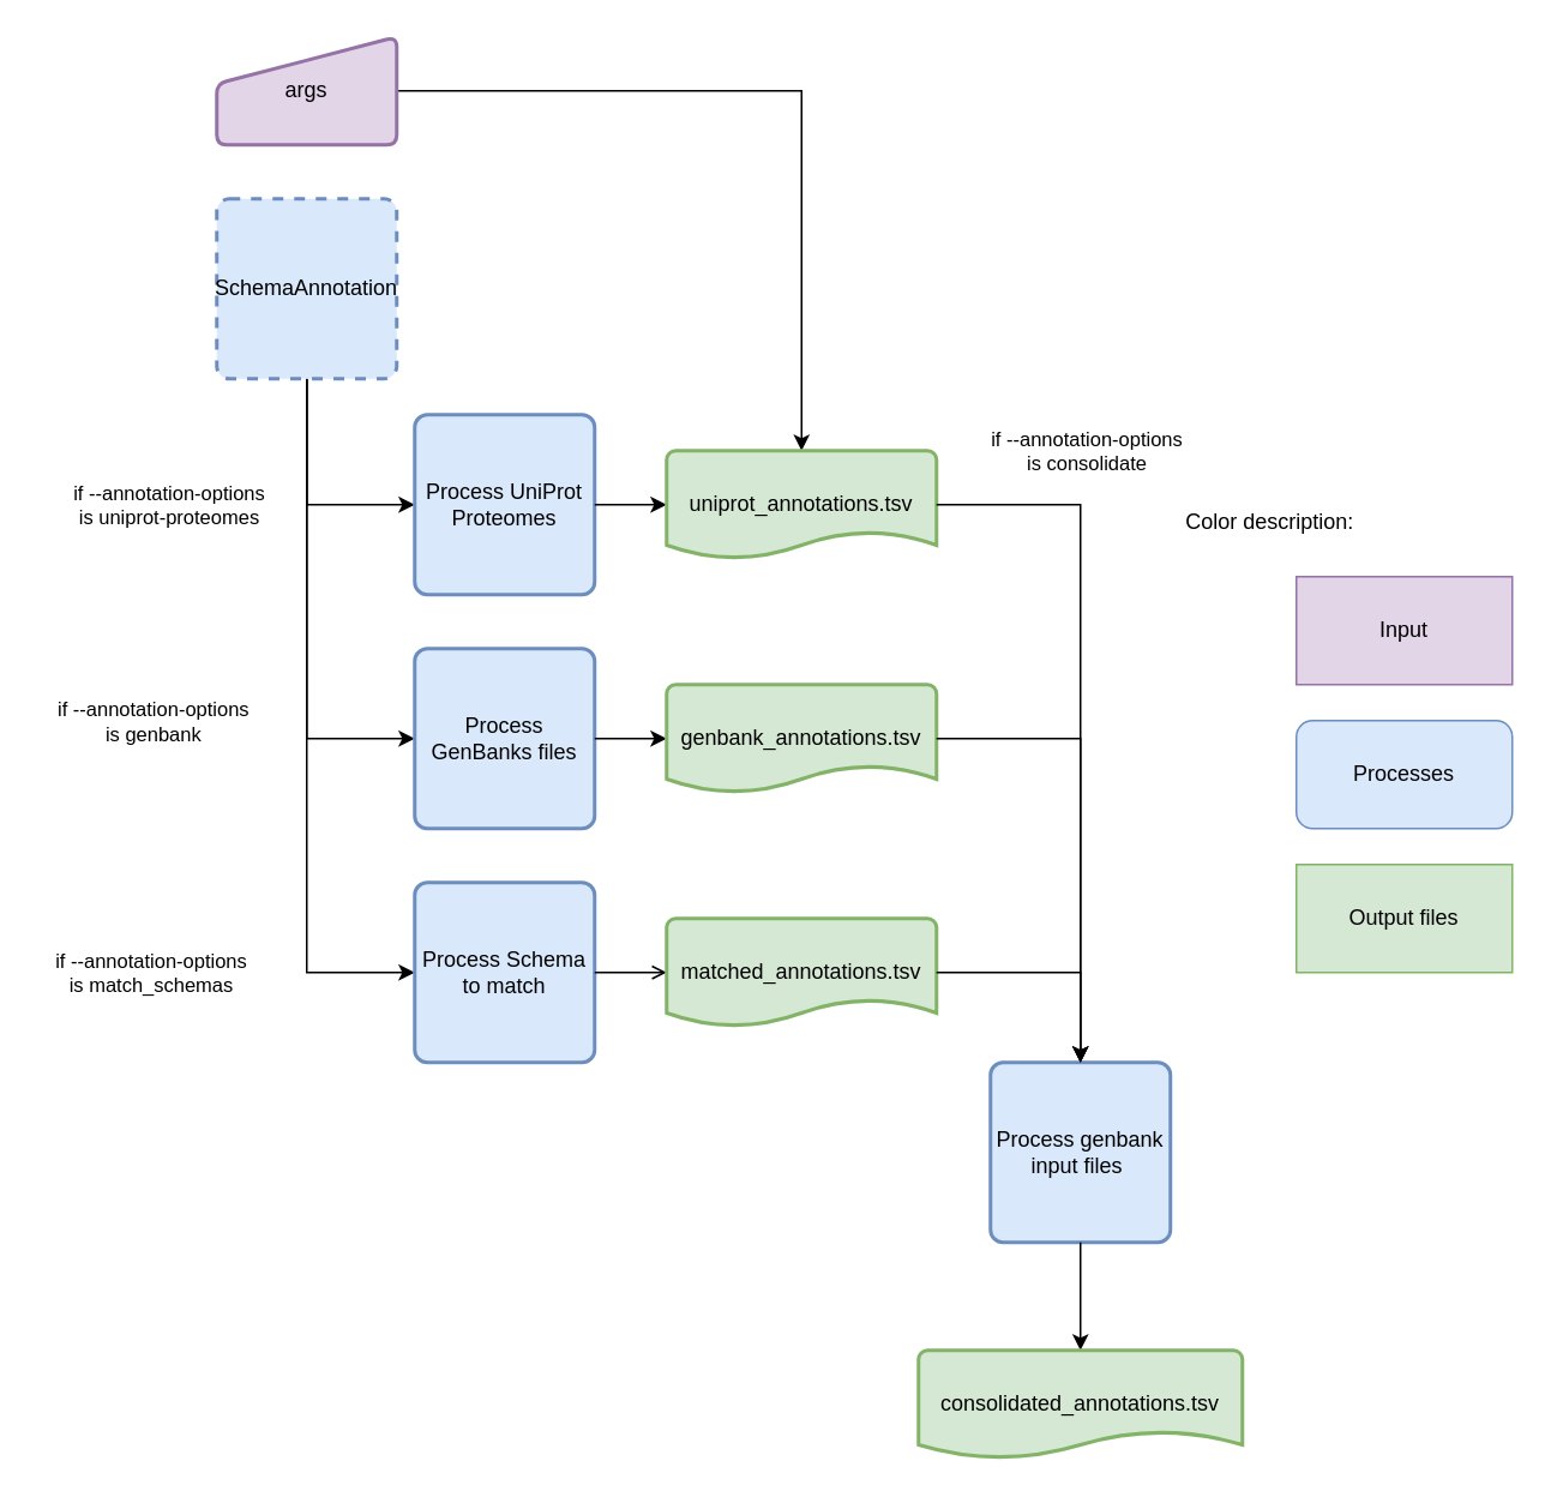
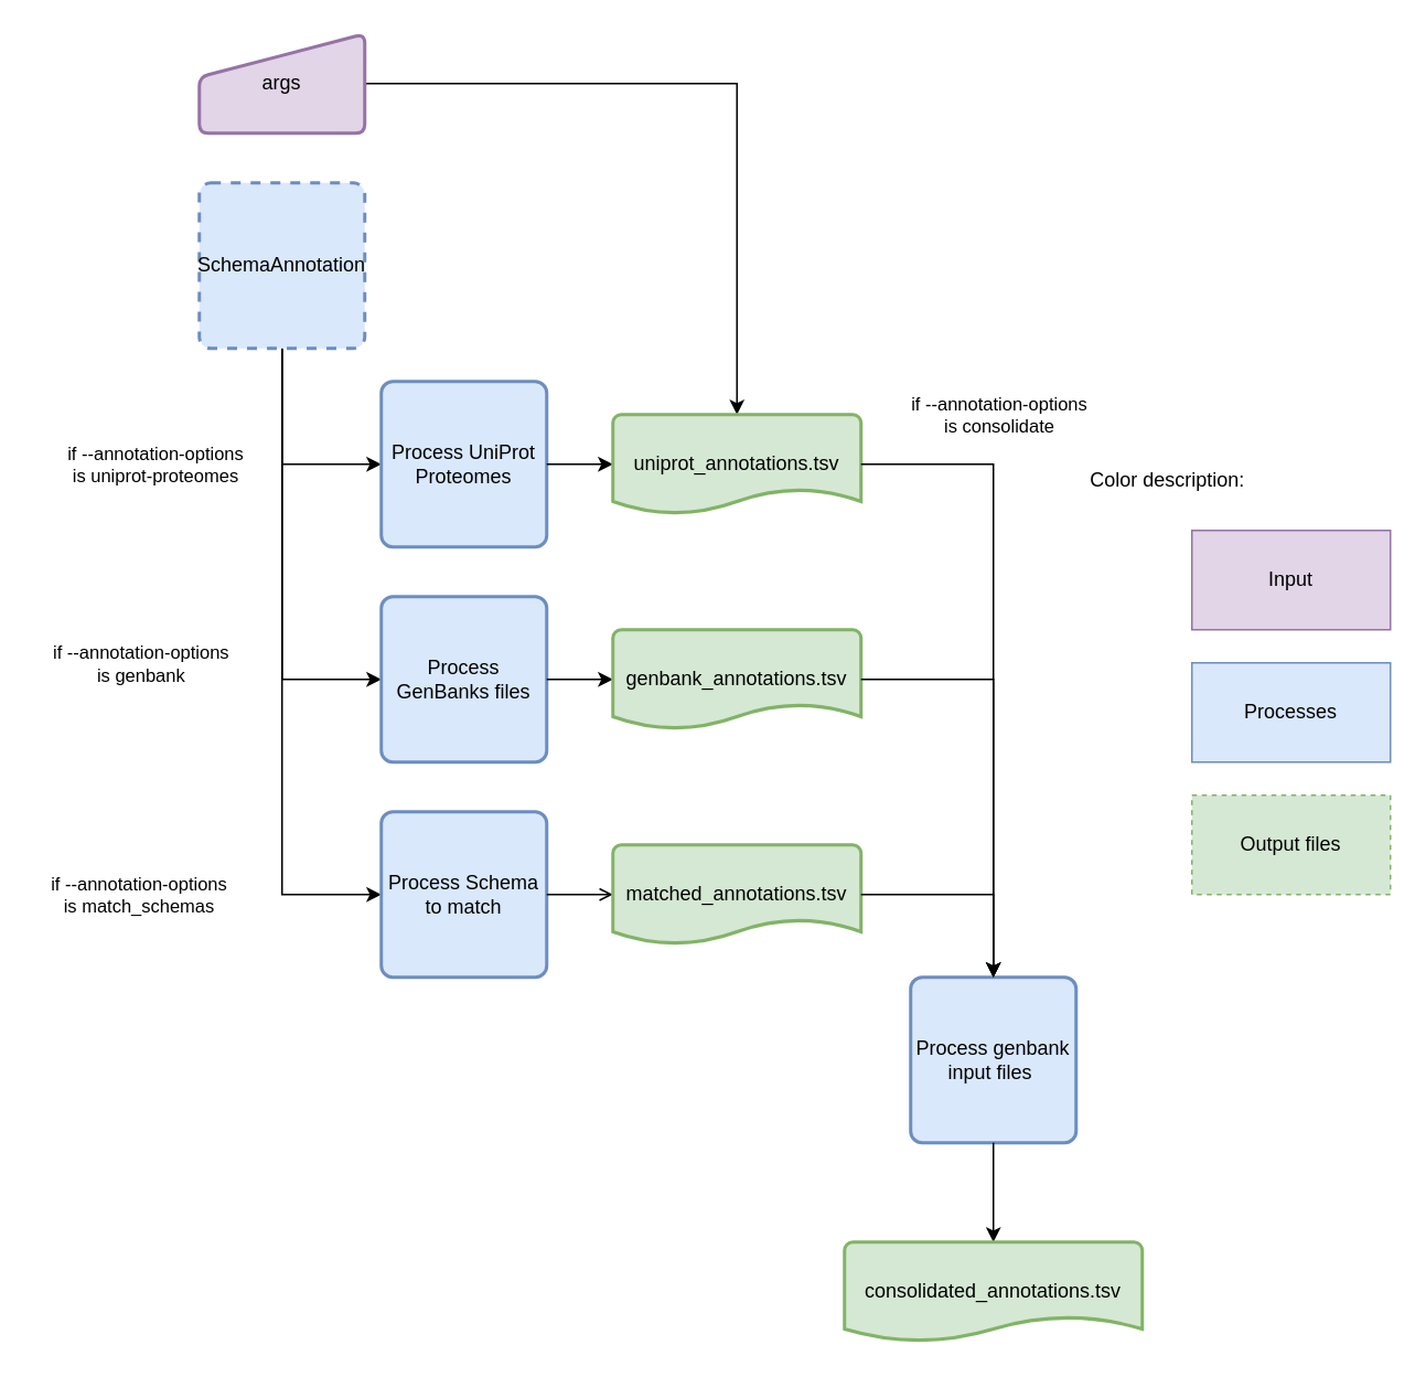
- <mxCell id="16" value="Processes" style="whiteSpace=wrap;html=1;fillColor=#dae8fc;strokeColor=#6c8ebf;rounded=1;" parent="1" vertex="1"><mxGeometry x="720" y="400" width="120" height="60" as="geometry" /></mxCell>
+ <mxCell id="16" value="Processes" style="rounded=0;whiteSpace=wrap;html=1;fillColor=#dae8fc;strokeColor=#6c8ebf;" parent="1" vertex="1"><mxGeometry x="720" y="400" width="120" height="60" as="geometry" /></mxCell>
- <mxCell id="18" value="Output files" style="rounded=0;whiteSpace=wrap;html=1;fillColor=#d5e8d4;strokeColor=#82b366;" parent="1" vertex="1"><mxGeometry x="720" y="480" width="120" height="60" as="geometry" /></mxCell>
+ <mxCell id="18" value="Output files" style="rounded=0;whiteSpace=wrap;html=1;fillColor=#d5e8d4;strokeColor=#82b366;dashed=1;" parent="1" vertex="1"><mxGeometry x="720" y="480" width="120" height="60" as="geometry" /></mxCell>
